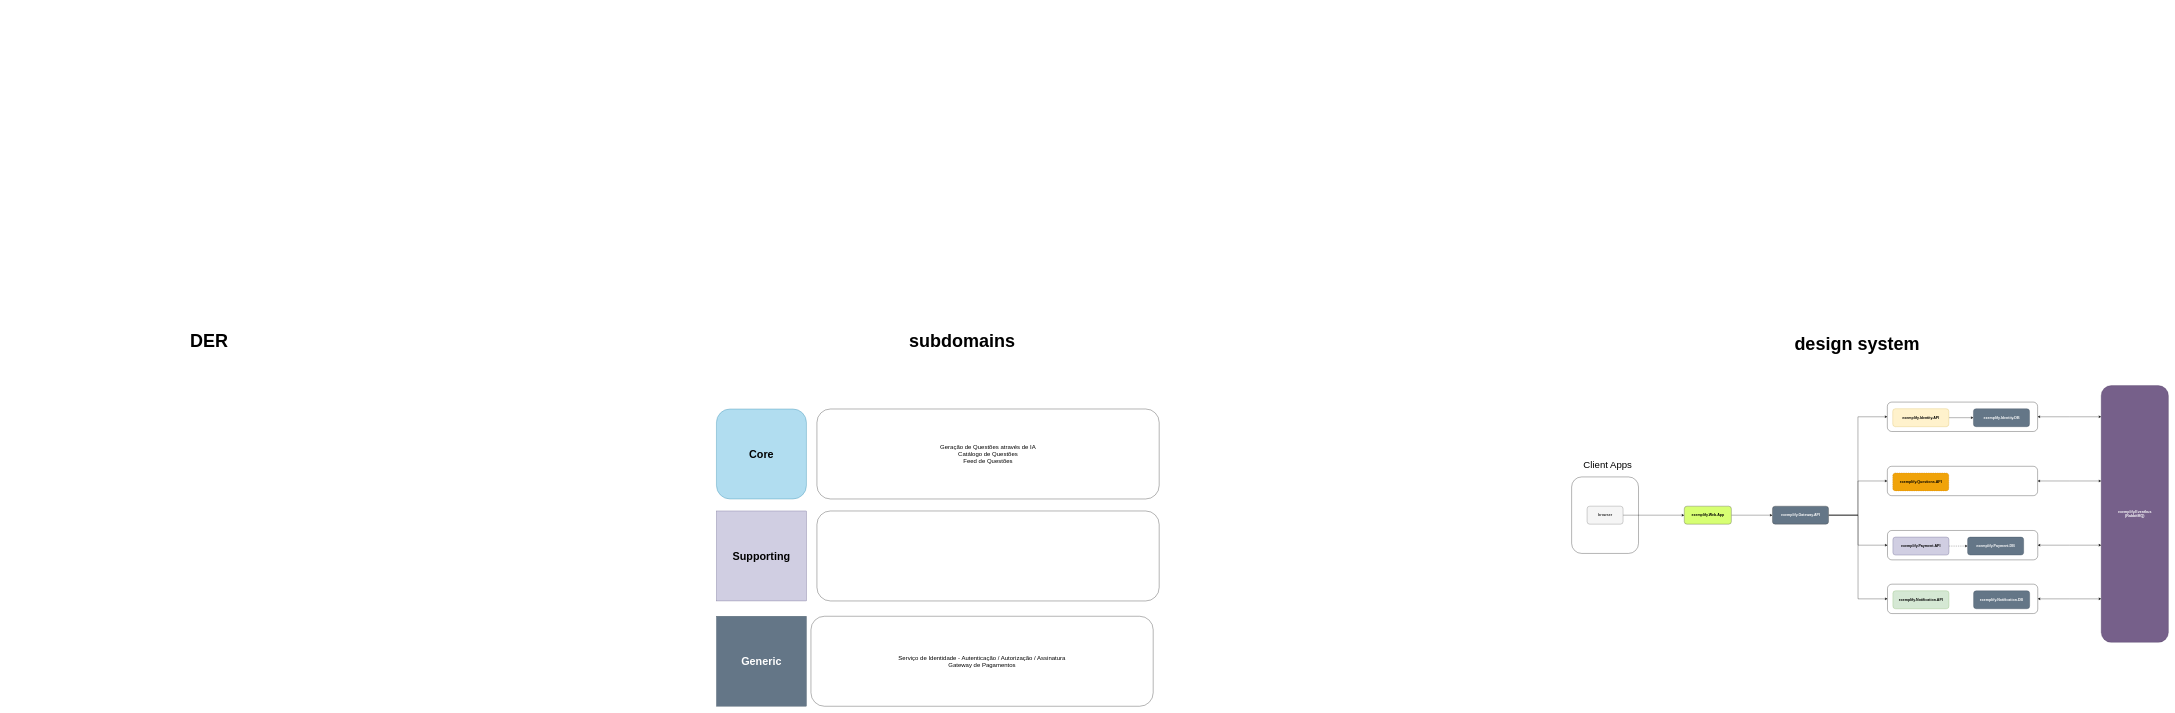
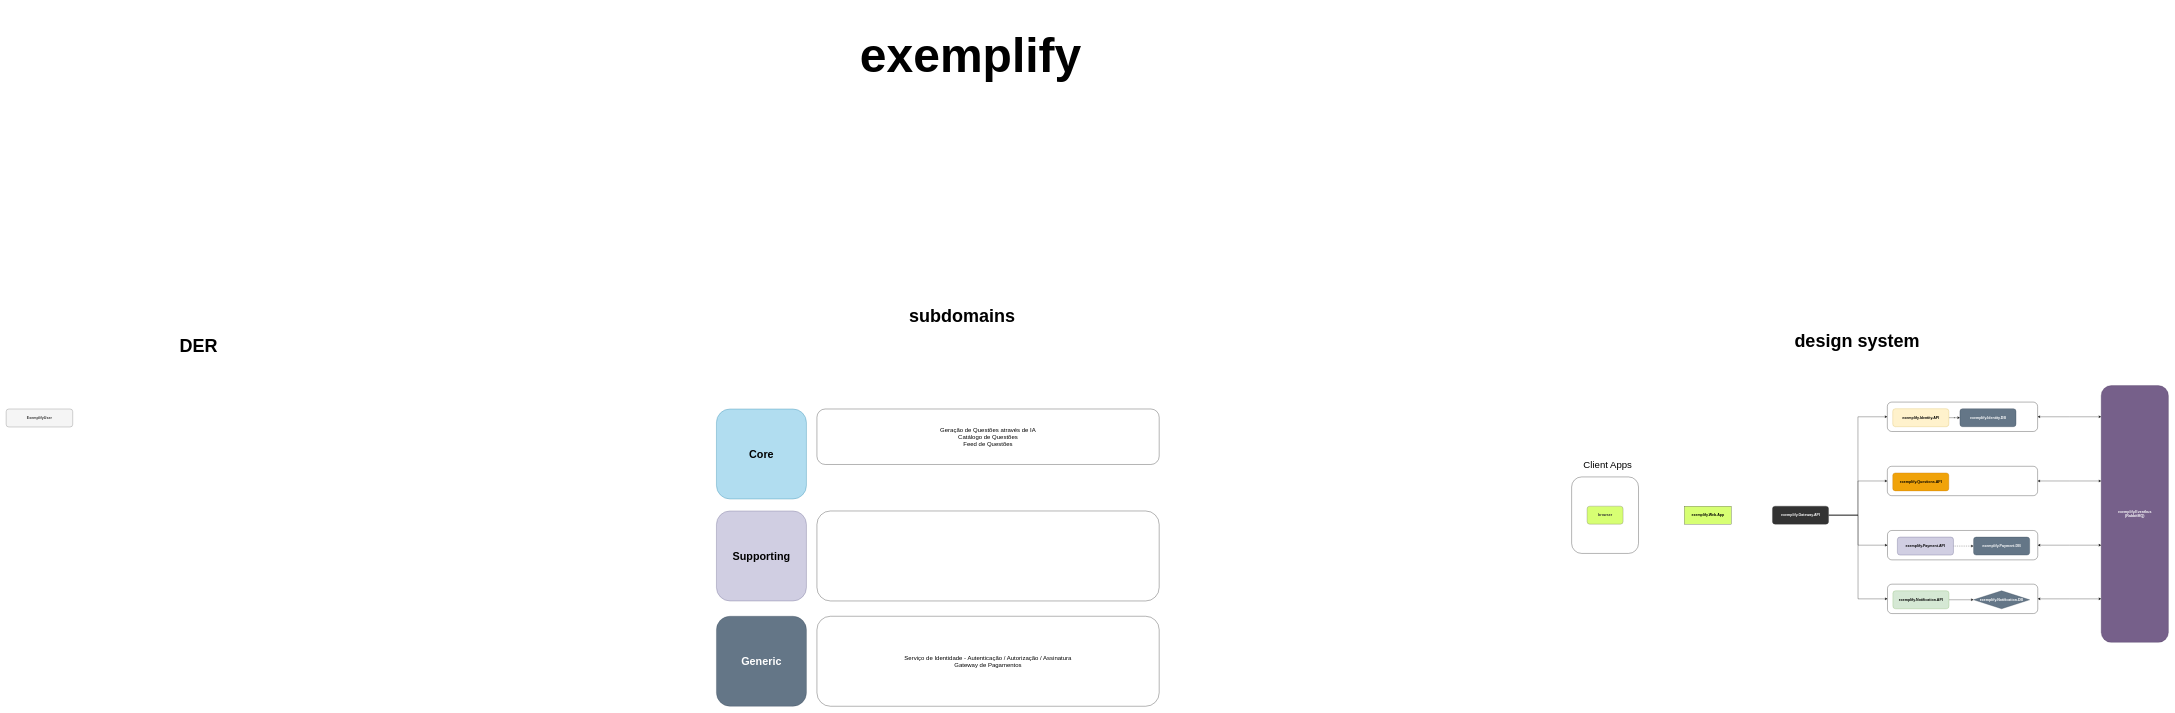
+ <mxCell id="2" value="exempl&lt;span style=&quot;background-color: transparent; color: light-dark(rgb(0, 0, 0), rgb(255, 255, 255));&quot;&gt;ify&lt;/span&gt;" style="text;html=1;align=center;verticalAlign=middle;whiteSpace=wrap;rounded=0;fontSize=160;fontStyle=1;fontFamily=Helvetica;" parent="1" vertex="1"><mxGeometry x="2655" y="20" width="1161" height="326" as="geometry" /></mxCell>
- <mxCell id="3" value="DER" style="text;html=1;align=center;verticalAlign=middle;whiteSpace=wrap;rounded=0;fontSize=60;fontStyle=1;fontFamily=Helvetica;" parent="1" vertex="1"><mxGeometry x="438" y="1066" width="517" height="138" as="geometry" /></mxCell>
+ <mxCell id="3" value="DER" style="text;html=1;align=center;verticalAlign=middle;whiteSpace=wrap;rounded=0;fontSize=60;fontStyle=1;fontFamily=Helvetica;" parent="1" vertex="1"><mxGeometry x="403" y="1081" width="517" height="138" as="geometry" /></mxCell>
- <mxCell id="31" value="subdomains" style="text;html=1;align=center;verticalAlign=middle;whiteSpace=wrap;rounded=0;fontSize=60;fontStyle=1;fontFamily=Helvetica;" parent="1" vertex="1"><mxGeometry x="2949" y="1066" width="517" height="138" as="geometry" /></mxCell>
+ <mxCell id="31" value="subdomains" style="text;html=1;align=center;verticalAlign=middle;whiteSpace=wrap;rounded=0;fontSize=60;fontStyle=1;fontFamily=Helvetica;" parent="1" vertex="1"><mxGeometry x="2949" y="981" width="517" height="138" as="geometry" /></mxCell>
- <mxCell id="8" value="design system" style="text;html=1;align=center;verticalAlign=middle;whiteSpace=wrap;rounded=0;fontSize=60;fontStyle=1;fontFamily=Helvetica;" parent="1" vertex="1"><mxGeometry x="5931.5" y="1076" width="517" height="138" as="geometry" /></mxCell>
+ <mxCell id="8" value="design system" style="text;html=1;align=center;verticalAlign=middle;whiteSpace=wrap;rounded=0;fontSize=60;fontStyle=1;fontFamily=Helvetica;" parent="1" vertex="1"><mxGeometry x="5931.5" y="1066" width="517" height="138" as="geometry" /></mxCell>
- <mxCell id="20" value="exemplify.Identity.DB" style="rounded=1;whiteSpace=wrap;html=1;fillColor=#647687;strokeColor=#314354;fontStyle=1;fontColor=#ffffff;" parent="1" vertex="1"><mxGeometry x="6578.5" y="1361" width="187" height="60" as="geometry" /></mxCell>
+ <mxCell id="20" value="exemplify.Identity.DB" style="rounded=1;whiteSpace=wrap;html=1;fillColor=#647687;strokeColor=#314354;fontStyle=1;fontColor=#ffffff;" parent="1" vertex="1"><mxGeometry x="6533.5" y="1361" width="187" height="60" as="geometry" /></mxCell>
+ <mxCell id="25" value="ExemplifyUser" style="rounded=1;whiteSpace=wrap;html=1;fillColor=#f5f5f5;fontColor=#333333;strokeColor=#666666;fontStyle=1" parent="1" vertex="1"><mxGeometry x="20" y="1362" width="222" height="60" as="geometry" /></mxCell>
- <mxCell id="33" value="Geração de Questões através de IA&lt;div&gt;Catálogo de Questões&lt;/div&gt;&lt;div&gt;Feed de Questões&lt;/div&gt;" style="rounded=1;html=1;fontStyle=0;fontSize=20;whiteSpace=wrap;" parent="1" vertex="1"><mxGeometry x="2723" y="1362" width="1141" height="300" as="geometry" /></mxCell>
+ <mxCell id="33" value="Geração de Questões através de IA&lt;div&gt;Catálogo de Questões&lt;/div&gt;&lt;div&gt;Feed de Questões&lt;/div&gt;" style="rounded=1;html=1;fontStyle=0;fontSize=20;whiteSpace=wrap;" parent="1" vertex="1"><mxGeometry x="2723" y="1362" width="1141" height="185" as="geometry" /></mxCell>
- <mxCell id="23" value="exemplify.Questions.API" style="rounded=1;whiteSpace=wrap;html=1;fillColor=#f0a30a;strokeColor=#BD7000;fontStyle=1;fontColor=#000000;dashed=1;" parent="1" vertex="1"><mxGeometry x="6309.5" y="1575" width="187" height="60" as="geometry" /></mxCell>
+ <mxCell id="23" value="exemplify.Questions.API" style="rounded=1;whiteSpace=wrap;html=1;fillColor=#f0a30a;strokeColor=#BD7000;fontStyle=1;fontColor=#000000;" parent="1" vertex="1"><mxGeometry x="6309.5" y="1575" width="187" height="60" as="geometry" /></mxCell>
- <mxCell id="7" value="browser" style="rounded=1;whiteSpace=wrap;html=1;fillColor=#f5f5f5;fontColor=#333333;strokeColor=#666666;fontStyle=1" parent="1" vertex="1"><mxGeometry x="5290.5" y="1686" width="120" height="60" as="geometry" /></mxCell>
+ <mxCell id="7" value="browser" style="rounded=1;whiteSpace=wrap;html=1;fillColor=#d7ff73;fontColor=#333333;strokeColor=#666666;fontStyle=1;" parent="1" vertex="1"><mxGeometry x="5290.5" y="1686" width="120" height="60" as="geometry" /></mxCell>
- <mxCell id="6" style="edgeStyle=orthogonalEdgeStyle;rounded=0;orthogonalLoop=1;jettySize=auto;html=1;" parent="1" source="7" target="11" edge="1"><mxGeometry relative="1" as="geometry" /></mxCell>
- <mxCell id="11" value="exemplify.Web.App" style="rounded=1;whiteSpace=wrap;html=1;fillColor=#D7FF73;strokeColor=#36393d;fontStyle=1" parent="1" vertex="1"><mxGeometry x="5614.5" y="1686" width="157" height="60" as="geometry" /></mxCell>
+ <mxCell id="11" value="exemplify.Web.App" style="whiteSpace=wrap;html=1;fillColor=#D7FF73;strokeColor=#36393d;fontStyle=1;rounded=0;" parent="1" vertex="1"><mxGeometry x="5614.5" y="1686" width="157" height="60" as="geometry" /></mxCell>
- <mxCell id="10" style="edgeStyle=orthogonalEdgeStyle;rounded=0;orthogonalLoop=1;jettySize=auto;html=1;" parent="1" source="11" target="16" edge="1"><mxGeometry relative="1" as="geometry" /></mxCell>
- <mxCell id="16" value="exemplify.Gateway.API" style="rounded=1;whiteSpace=wrap;html=1;fillColor=#647687;strokeColor=#333333;fontStyle=1;fontColor=#ffffff;" parent="1" vertex="1"><mxGeometry x="5908.5" y="1686" width="187" height="60" as="geometry" /></mxCell>
+ <mxCell id="16" value="exemplify.Gateway.API" style="rounded=1;whiteSpace=wrap;html=1;fillColor=#333333;strokeColor=#333333;fontStyle=1;fontColor=#ffffff;" parent="1" vertex="1"><mxGeometry x="5908.5" y="1686" width="187" height="60" as="geometry" /></mxCell>
- <mxCell id="29" value="exemplify.Payment.API" style="rounded=1;whiteSpace=wrap;html=1;fillColor=#d0cee2;strokeColor=#56517e;fontStyle=1;" parent="1" vertex="1"><mxGeometry x="6310" y="1789" width="187" height="60" as="geometry" /></mxCell>
+ <mxCell id="29" value="exemplify.Payment.API" style="rounded=1;whiteSpace=wrap;html=1;fillColor=#d0cee2;strokeColor=#56517e;fontStyle=1;" parent="1" vertex="1"><mxGeometry x="6325" y="1789" width="187" height="60" as="geometry" /></mxCell>
- <mxCell id="30" value="exemplify.Payment.DB" style="rounded=1;whiteSpace=wrap;html=1;fillColor=#647687;strokeColor=#314354;fontStyle=1;fontColor=#ffffff;" parent="1" vertex="1"><mxGeometry x="6559" y="1789" width="187" height="60" as="geometry" /></mxCell>
+ <mxCell id="30" value="exemplify.Payment.DB" style="rounded=1;whiteSpace=wrap;html=1;fillColor=#647687;strokeColor=#314354;fontStyle=1;fontColor=#ffffff;" parent="1" vertex="1"><mxGeometry x="6579" y="1789" width="187" height="60" as="geometry" /></mxCell>
- <mxCell id="34" value="Supporting" style="html=1;fillColor=#d0cee2;strokeColor=#56517e;fontStyle=1;fontSize=36;whiteSpace=wrap;rounded=0;" parent="1" vertex="1"><mxGeometry x="2388" y="1702" width="300" height="300" as="geometry" /></mxCell>
+ <mxCell id="34" value="Supporting" style="rounded=1;html=1;fillColor=#d0cee2;strokeColor=#56517e;fontStyle=1;fontSize=36;whiteSpace=wrap;" parent="1" vertex="1"><mxGeometry x="2388" y="1702" width="300" height="300" as="geometry" /></mxCell>
+ <mxCell id="38" style="edgeStyle=orthogonalEdgeStyle;rounded=0;orthogonalLoop=1;jettySize=auto;html=1;" edge="1" source="41" target="42" parent="1"><mxGeometry relative="1" as="geometry" /></mxCell>
- <mxCell id="42" value="exemplify.Notification.DB" style="rounded=1;whiteSpace=wrap;html=1;fillColor=#647687;strokeColor=#314354;fontStyle=1;fontColor=#ffffff;" vertex="1" parent="1"><mxGeometry x="6579" y="1968" width="187" height="60" as="geometry" /></mxCell>
+ <mxCell id="42" value="exemplify.Notification.DB" style="rhombus;whiteSpace=wrap;html=1;fillColor=#647687;strokeColor=#314354;fontStyle=1;fontColor=#ffffff;" vertex="1" parent="1"><mxGeometry x="6579" y="1968" width="187" height="60" as="geometry" /></mxCell>
- <mxCell id="36" value="Generic" style="html=1;fillColor=#647687;strokeColor=#314354;fontStyle=1;fontSize=36;whiteSpace=wrap;fontColor=#ffffff;rounded=0;" parent="1" vertex="1"><mxGeometry x="2388" y="2053" width="300" height="300" as="geometry" /></mxCell>
+ <mxCell id="36" value="Generic" style="rounded=1;html=1;fillColor=#647687;strokeColor=#314354;fontStyle=1;fontSize=36;whiteSpace=wrap;fontColor=#ffffff;" parent="1" vertex="1"><mxGeometry x="2388" y="2053" width="300" height="300" as="geometry" /></mxCell>
- <mxCell id="37" value="&lt;div&gt;Serviço de Identidade - Autenticação / Autorização / Assinatura&lt;/div&gt;Gateway de Pagamentos" style="rounded=1;html=1;fontStyle=0;fontSize=20;whiteSpace=wrap;" parent="1" vertex="1"><mxGeometry x="2703" y="2053" width="1141" height="300" as="geometry" /></mxCell>
+ <mxCell id="37" value="&lt;div&gt;Serviço de Identidade - Autenticação / Autorização / Assinatura&lt;/div&gt;Gateway de Pagamentos" style="rounded=1;html=1;fontStyle=0;fontSize=20;whiteSpace=wrap;" parent="1" vertex="1"><mxGeometry x="2723" y="2053" width="1141" height="300" as="geometry" /></mxCell>
